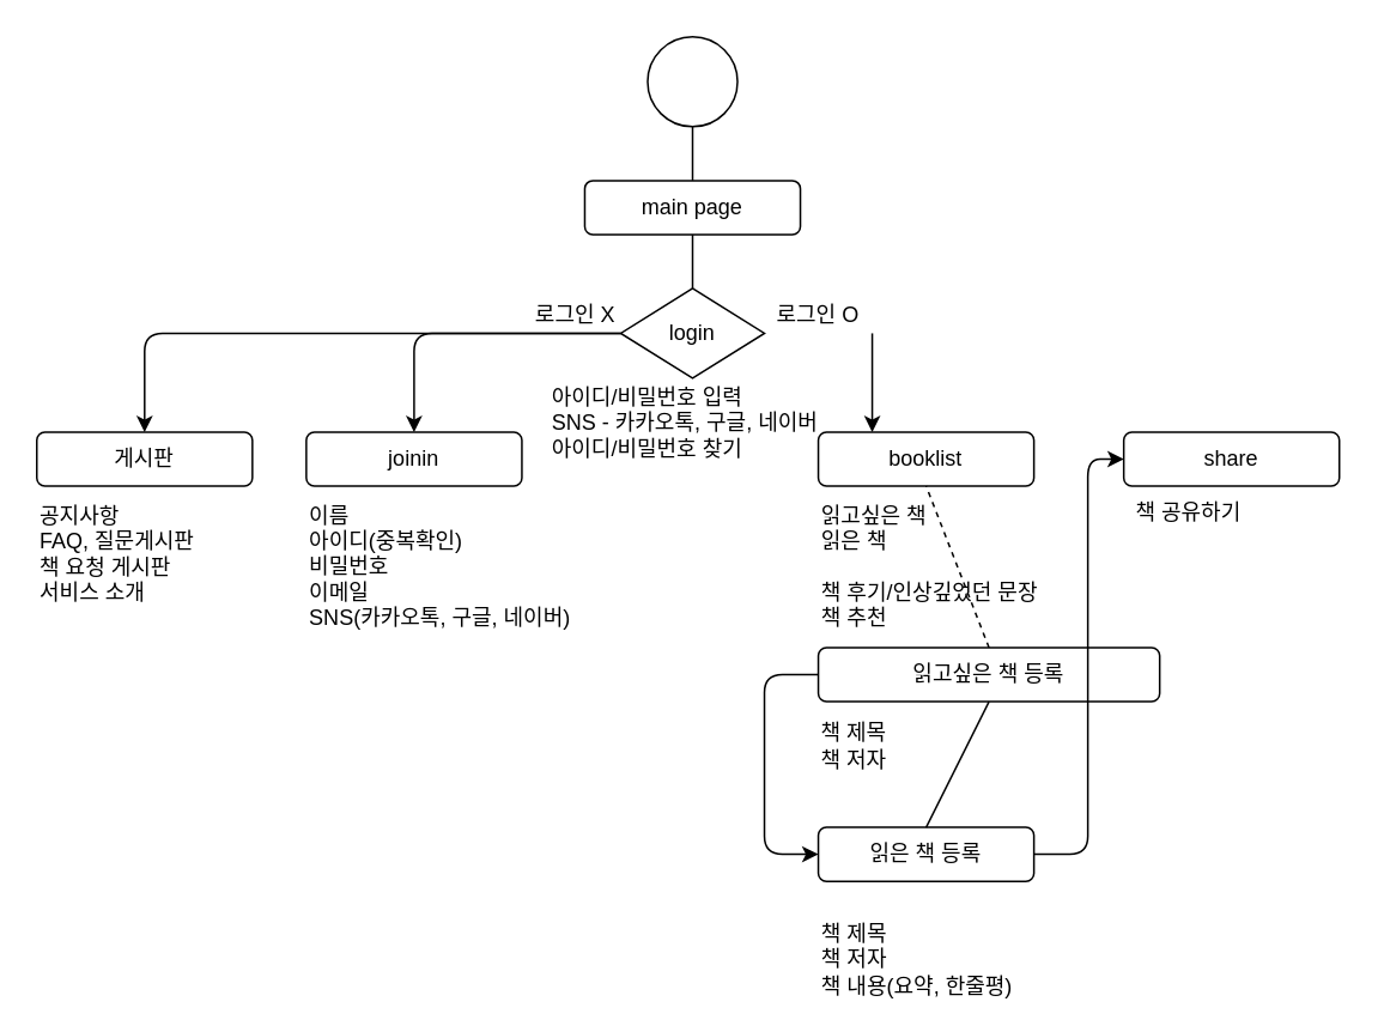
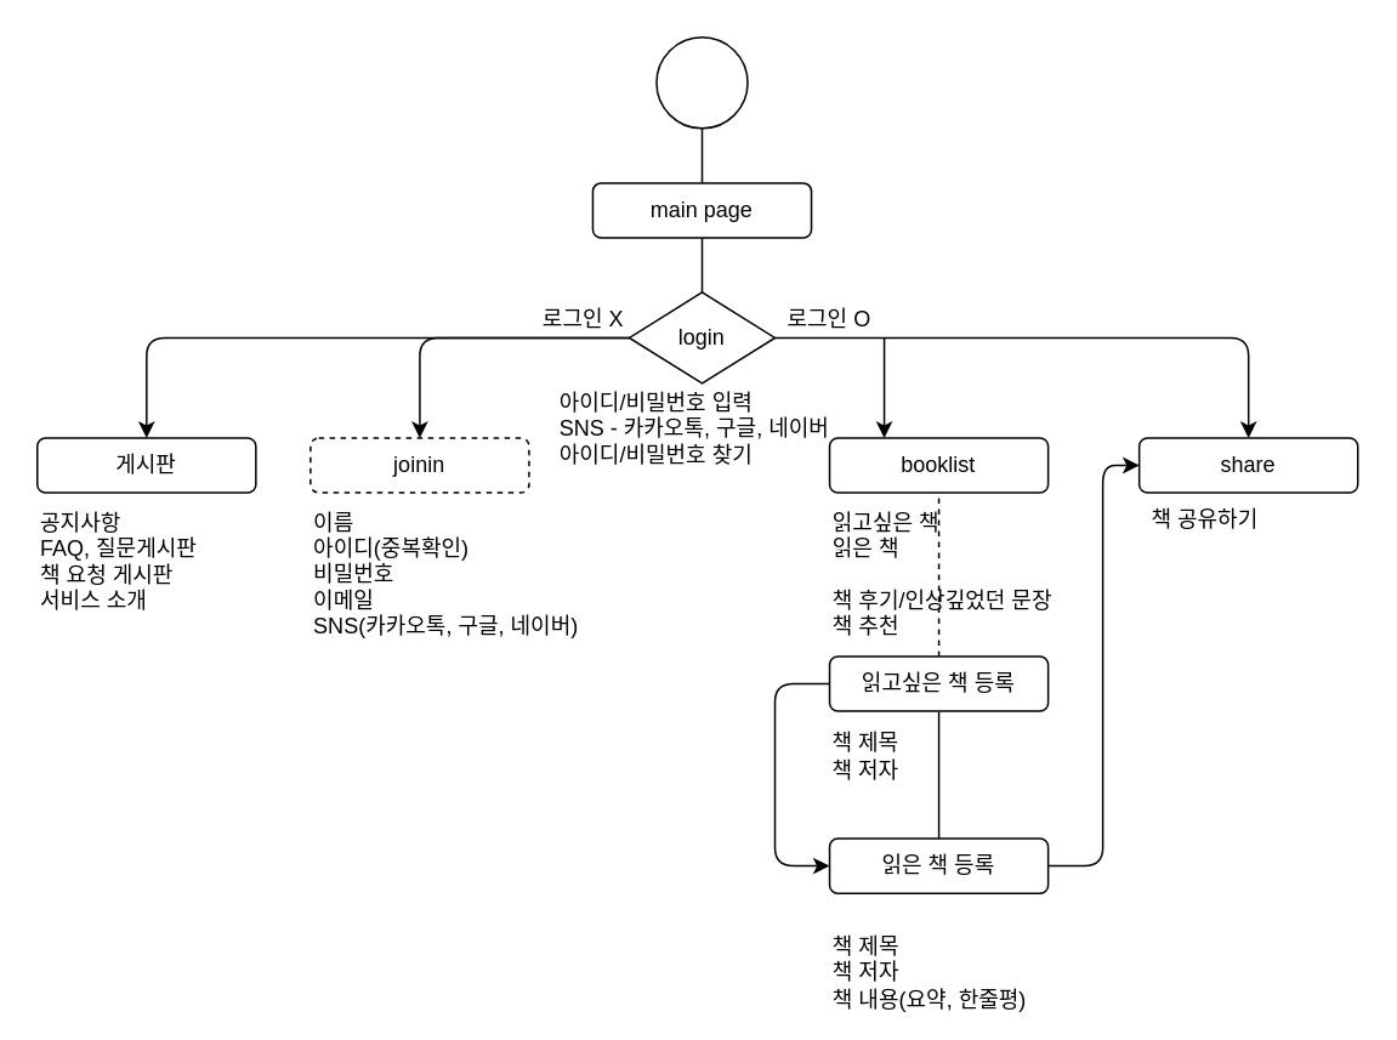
+ <mxCell id="8" value="" style="endArrow=classic;html=1;rounded=1;exitX=1;exitY=0.5;exitDx=0;exitDy=0;entryX=0.5;entryY=0;entryDx=0;entryDy=0;" edge="1" parent="1" source="7" target="6"><mxGeometry width="50" height="50" relative="1" as="geometry"><mxPoint x="435" y="435" as="sourcePoint" /><mxPoint x="485" y="385" as="targetPoint" /><Array as="points"><mxPoint x="685" y="185" /></Array></mxGeometry></mxCell>
- <mxCell id="5" value="joinin" style="rounded=1;whiteSpace=wrap;html=1;" vertex="1" parent="1"><mxGeometry x="170" y="240" width="120" height="30" as="geometry" /></mxCell>
+ <mxCell id="5" value="joinin" style="rounded=1;whiteSpace=wrap;html=1;dashed=1;" vertex="1" parent="1"><mxGeometry x="170" y="240" width="120" height="30" as="geometry" /></mxCell>
- <mxCell id="22" value="읽고싶은 책 등록" style="rounded=1;whiteSpace=wrap;html=1;" vertex="1" parent="1"><mxGeometry x="455" y="360" width="190" height="30" as="geometry" /></mxCell>
+ <mxCell id="22" value="읽고싶은 책 등록" style="rounded=1;whiteSpace=wrap;html=1;" vertex="1" parent="1"><mxGeometry x="455" y="360" width="120" height="30" as="geometry" /></mxCell>
